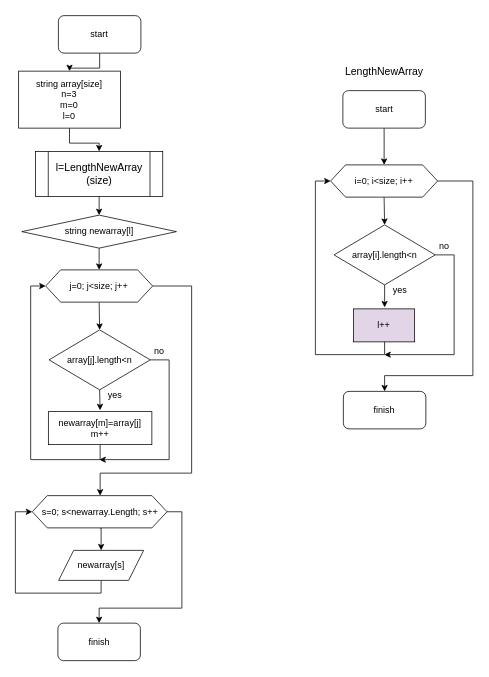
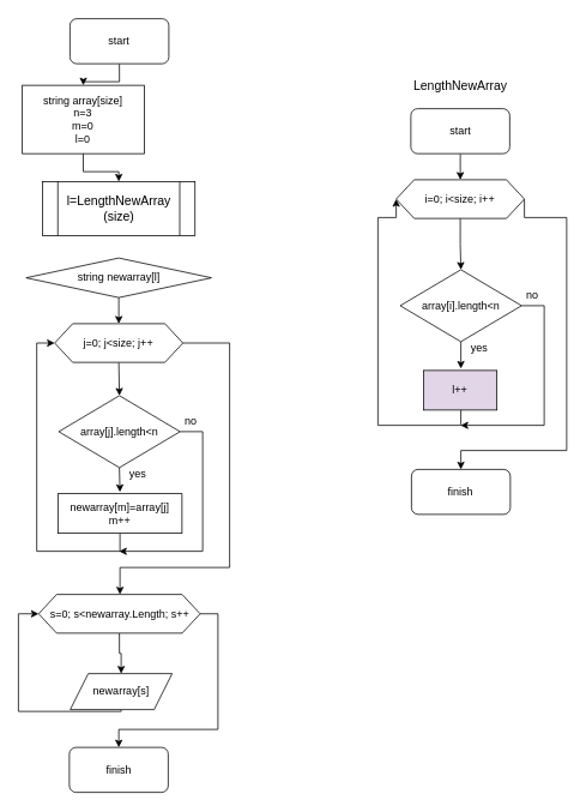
- <mxCell id="27" value="i=0; i&amp;lt;size; i++" style="shape=hexagon;perimeter=hexagonPerimeter2;whiteSpace=wrap;html=1;fixedSize=1;" vertex="1" parent="1"><mxGeometry x="440.33" y="219" width="142.63" height="43" as="geometry" /></mxCell>
+ <mxCell id="27" value="i=0; i&amp;lt;size; i++" style="shape=hexagon;perimeter=hexagonPerimeter2;whiteSpace=wrap;html=1;fixedSize=1;" vertex="1" parent="1"><mxGeometry x="440.33" y="199" width="142.63" height="43" as="geometry" /></mxCell>
- <mxCell id="15" style="edgeStyle=orthogonalEdgeStyle;rounded=0;orthogonalLoop=1;jettySize=auto;html=1;exitX=0.5;exitY=1;exitDx=0;exitDy=0;entryX=0.5;entryY=0;entryDx=0;entryDy=0;" edge="1" parent="1" source="16" target="30"><mxGeometry relative="1" as="geometry" /></mxCell>
- <mxCell id="34" value="newarray[s]" style="shape=parallelogram;perimeter=parallelogramPerimeter;whiteSpace=wrap;html=1;fixedSize=1;" vertex="1" parent="1"><mxGeometry x="77.69" y="733" width="113.31" height="40" as="geometry" /></mxCell>
+ <mxCell id="34" value="newarray[s]" style="shape=parallelogram;perimeter=parallelogramPerimeter;whiteSpace=wrap;html=1;fixedSize=1;" vertex="1" parent="1"><mxGeometry x="77.69" y="748" width="113.31" height="40" as="geometry" /></mxCell>
